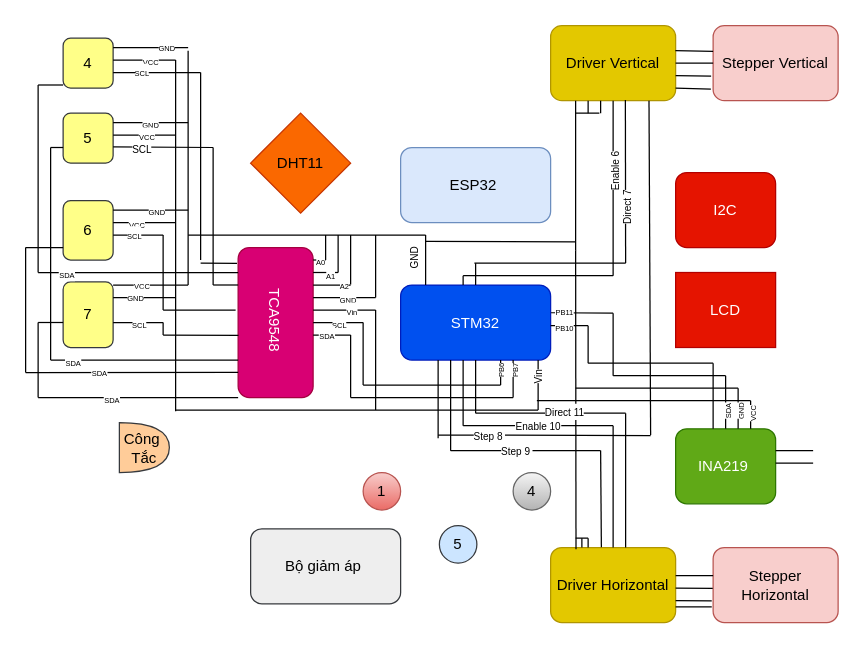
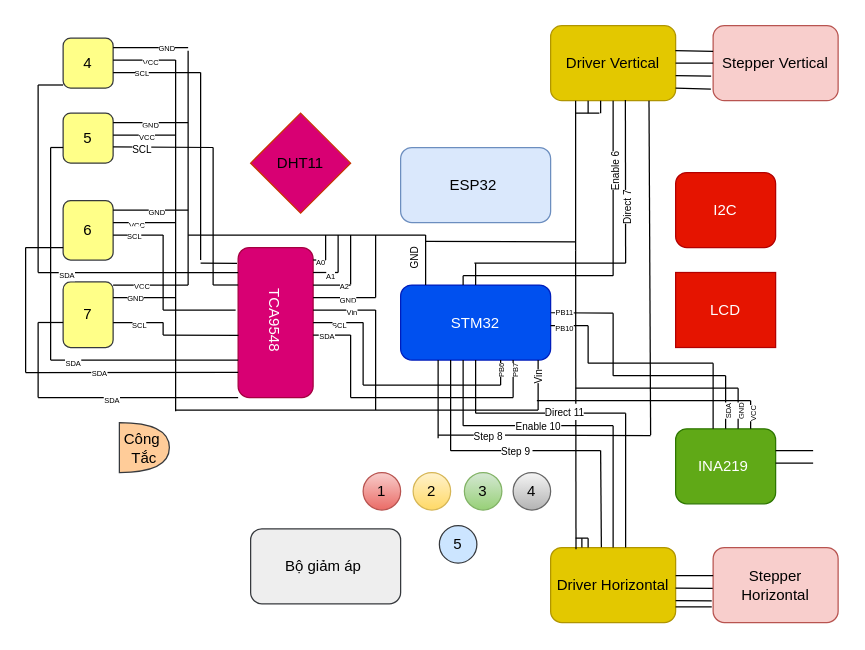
- <mxCell id="12" value="DHT11" style="rhombus;whiteSpace=wrap;html=1;fillColor=#fa6800;fontColor=#000000;strokeColor=#C73500;" parent="1" vertex="1"><mxGeometry x="200" y="90" width="80" height="80" as="geometry" /></mxCell>
+ <mxCell id="12" value="DHT11" style="rhombus;whiteSpace=wrap;html=1;fillColor=#d80073;fontColor=#000000;strokeColor=#C73500;" parent="1" vertex="1"><mxGeometry x="200" y="90" width="80" height="80" as="geometry" /></mxCell>
+ <mxCell id="10" value="2" style="ellipse;whiteSpace=wrap;html=1;aspect=fixed;fillColor=#fff2cc;gradientColor=#ffd966;strokeColor=#d6b656;" parent="1" vertex="1"><mxGeometry x="330" y="377.5" width="30" height="30" as="geometry" /></mxCell>
+ <mxCell id="11" value="3" style="ellipse;whiteSpace=wrap;html=1;aspect=fixed;fillColor=#d5e8d4;gradientColor=#97d077;strokeColor=#82b366;" parent="1" vertex="1"><mxGeometry x="371" y="377.5" width="30" height="30" as="geometry" /></mxCell>
